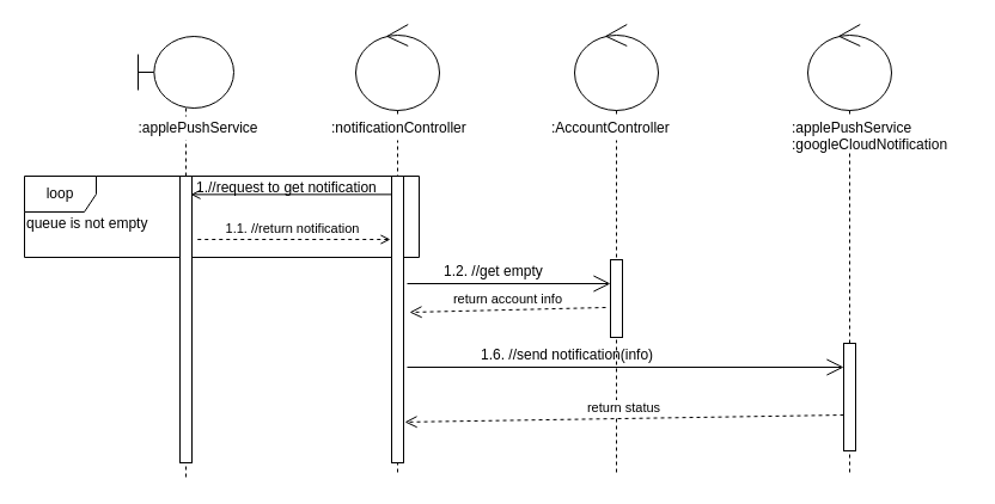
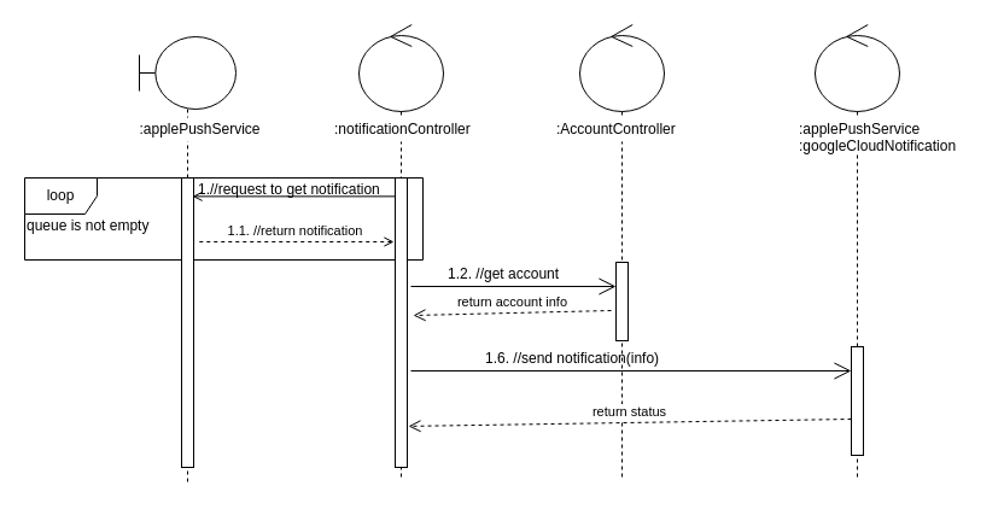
- <mxCell id="10" value="1.2. //get empty" style="text;html=1;resizable=0;points=[];autosize=1;align=left;verticalAlign=top;spacingTop=-4;" parent="1" vertex="1"><mxGeometry x="368.5" y="217" width="110" height="20" as="geometry" /></mxCell>
+ <mxCell id="10" value="1.2. //get account" style="text;html=1;resizable=0;points=[];autosize=1;align=left;verticalAlign=top;spacingTop=-4;" parent="1" vertex="1"><mxGeometry x="368.5" y="217" width="110" height="20" as="geometry" /></mxCell>
